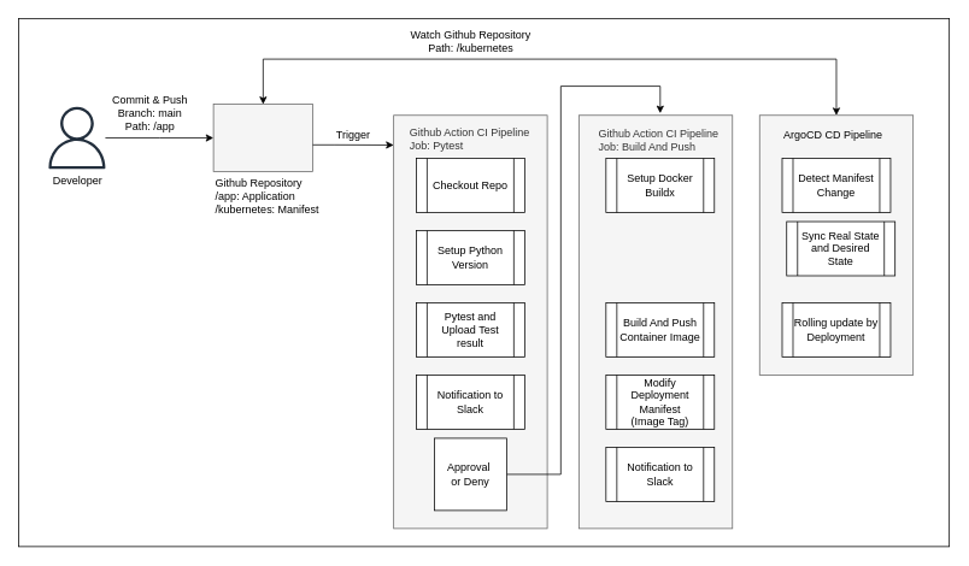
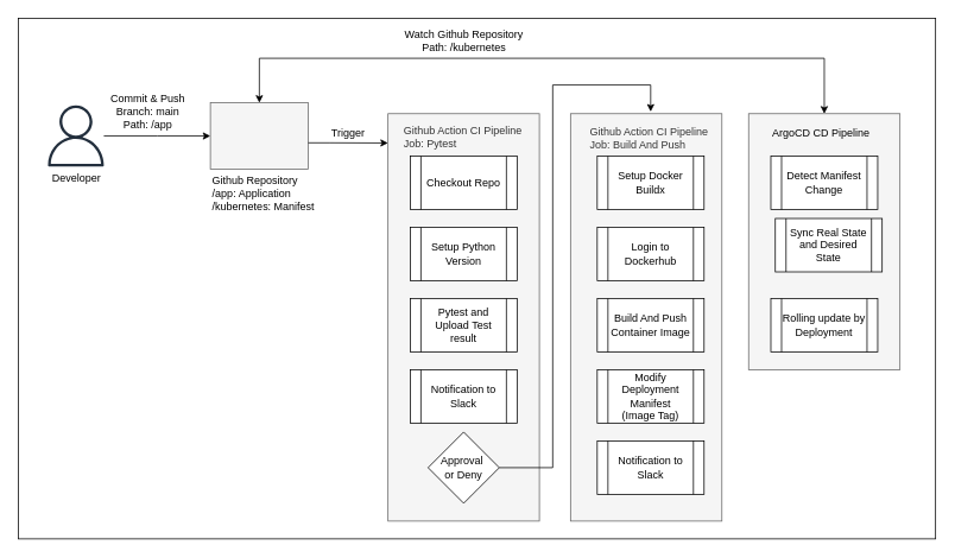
+ <mxCell id="18" value="Login to Dockerhub" style="shape=process;whiteSpace=wrap;html=1;backgroundOutline=1;" vertex="1" parent="1"><mxGeometry x="670" y="255" width="120" height="60" as="geometry" /></mxCell>
- <mxCell id="32" value="Approval&amp;nbsp;&lt;div&gt;or Deny&lt;/div&gt;" style="whiteSpace=wrap;html=1;rounded=0;" vertex="1" parent="1"><mxGeometry x="480" y="485" width="80" height="80" as="geometry" /></mxCell>
+ <mxCell id="32" value="Approval&amp;nbsp;&lt;div&gt;or Deny&lt;/div&gt;" style="rhombus;whiteSpace=wrap;html=1;" vertex="1" parent="1"><mxGeometry x="480" y="485" width="80" height="80" as="geometry" /></mxCell>
